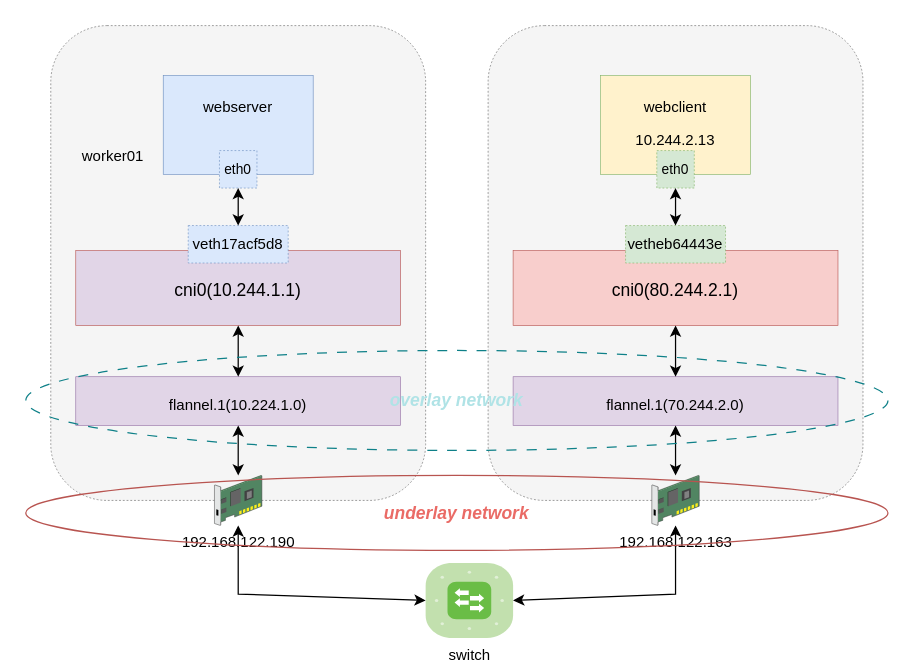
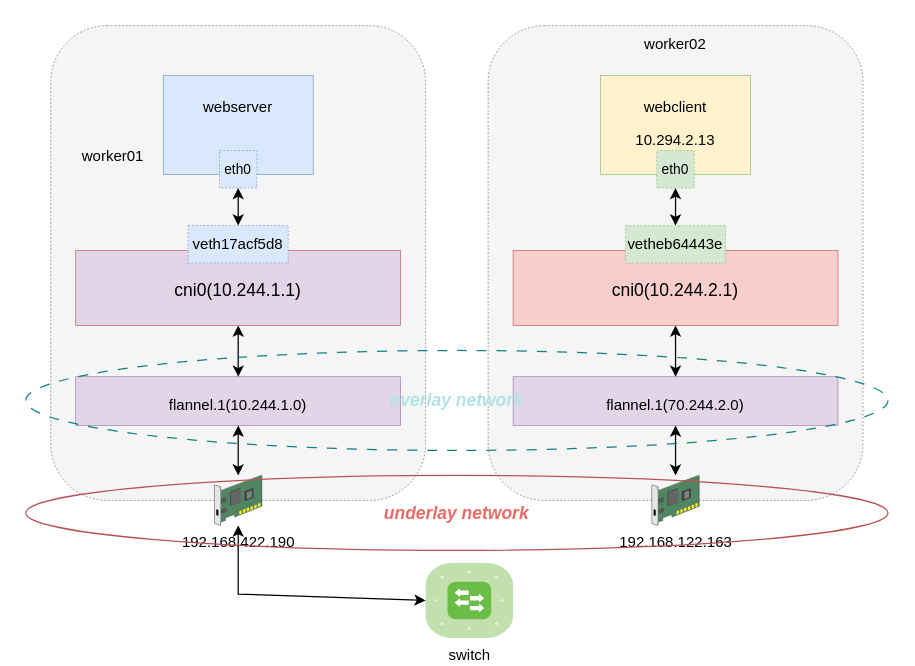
+ <mxCell id="14" value="worker02" style="text;html=1;strokeColor=none;fillColor=none;align=center;verticalAlign=middle;whiteSpace=wrap;rounded=0;" parent="1" vertex="1"><mxGeometry x="510" y="20" width="60" height="30" as="geometry" /></mxCell>
- <mxCell id="31" value="10.244.2.13" style="text;html=1;strokeColor=none;fillColor=none;align=center;verticalAlign=middle;whiteSpace=wrap;rounded=0;" vertex="1" parent="1"><mxGeometry x="510" y="103" width="60" height="17" as="geometry" /></mxCell>
+ <mxCell id="31" value="10.294.2.13" style="text;html=1;strokeColor=none;fillColor=none;align=center;verticalAlign=middle;whiteSpace=wrap;rounded=0;" vertex="1" parent="1"><mxGeometry x="510" y="103" width="60" height="17" as="geometry" /></mxCell>
- <mxCell id="13" value="&lt;div&gt;&lt;br&gt;&lt;/div&gt;&lt;div&gt;cni0(80.244.2.1)&lt;/div&gt;" style="whiteSpace=wrap;html=1;fillColor=#f8cecc;fontSize=14;strokeColor=#b85450;verticalAlign=top;strokeWidth=0.5;" parent="1" vertex="1"><mxGeometry x="410" y="200" width="260" height="60" as="geometry" /></mxCell>
+ <mxCell id="13" value="&lt;div&gt;&lt;br&gt;&lt;/div&gt;&lt;div&gt;cni0(10.244.2.1)&lt;/div&gt;" style="whiteSpace=wrap;html=1;fillColor=#f8cecc;fontSize=14;strokeColor=#b85450;verticalAlign=top;strokeWidth=0.5;" parent="1" vertex="1"><mxGeometry x="410" y="200" width="260" height="60" as="geometry" /></mxCell>
- <mxCell id="11" value="&lt;div&gt;&lt;br&gt;&lt;/div&gt;&lt;div&gt;flannel.1(10.224.1.0)&lt;/div&gt;" style="text;html=1;strokeColor=none;fillColor=none;align=center;verticalAlign=middle;whiteSpace=wrap;rounded=0;" parent="1" vertex="1"><mxGeometry x="160" y="311" width="60" height="10" as="geometry" /></mxCell>
+ <mxCell id="11" value="&lt;div&gt;&lt;br&gt;&lt;/div&gt;&lt;div&gt;flannel.1(10.244.1.0)&lt;/div&gt;" style="text;html=1;strokeColor=none;fillColor=none;align=center;verticalAlign=middle;whiteSpace=wrap;rounded=0;" parent="1" vertex="1"><mxGeometry x="160" y="311" width="60" height="10" as="geometry" /></mxCell>
- <mxCell id="6" value="192.168.122.190" style="shadow=0;dashed=0;html=1;labelPosition=center;verticalLabelPosition=bottom;verticalAlign=top;align=center;outlineConnect=0;shape=mxgraph.veeam.3d.network_card;" parent="1" vertex="1"><mxGeometry x="171" y="380" width="38" height="40" as="geometry" /></mxCell>
+ <mxCell id="6" value="192.168.422.190" style="shadow=0;dashed=0;html=1;labelPosition=center;verticalLabelPosition=bottom;verticalAlign=top;align=center;outlineConnect=0;shape=mxgraph.veeam.3d.network_card;" parent="1" vertex="1"><mxGeometry x="171" y="380" width="38" height="40" as="geometry" /></mxCell>
- <mxCell id="28" value="" style="endArrow=classic;startArrow=classic;html=1;rounded=0;exitX=1;exitY=0.5;exitDx=0;exitDy=0;exitPerimeter=0;" parent="1" source="26" target="15" edge="1"><mxGeometry width="50" height="50" relative="1" as="geometry"><mxPoint x="540" y="600" as="sourcePoint" /><mxPoint x="590" y="550" as="targetPoint" /><Array as="points"><mxPoint x="540" y="475" /></Array></mxGeometry></mxCell>
